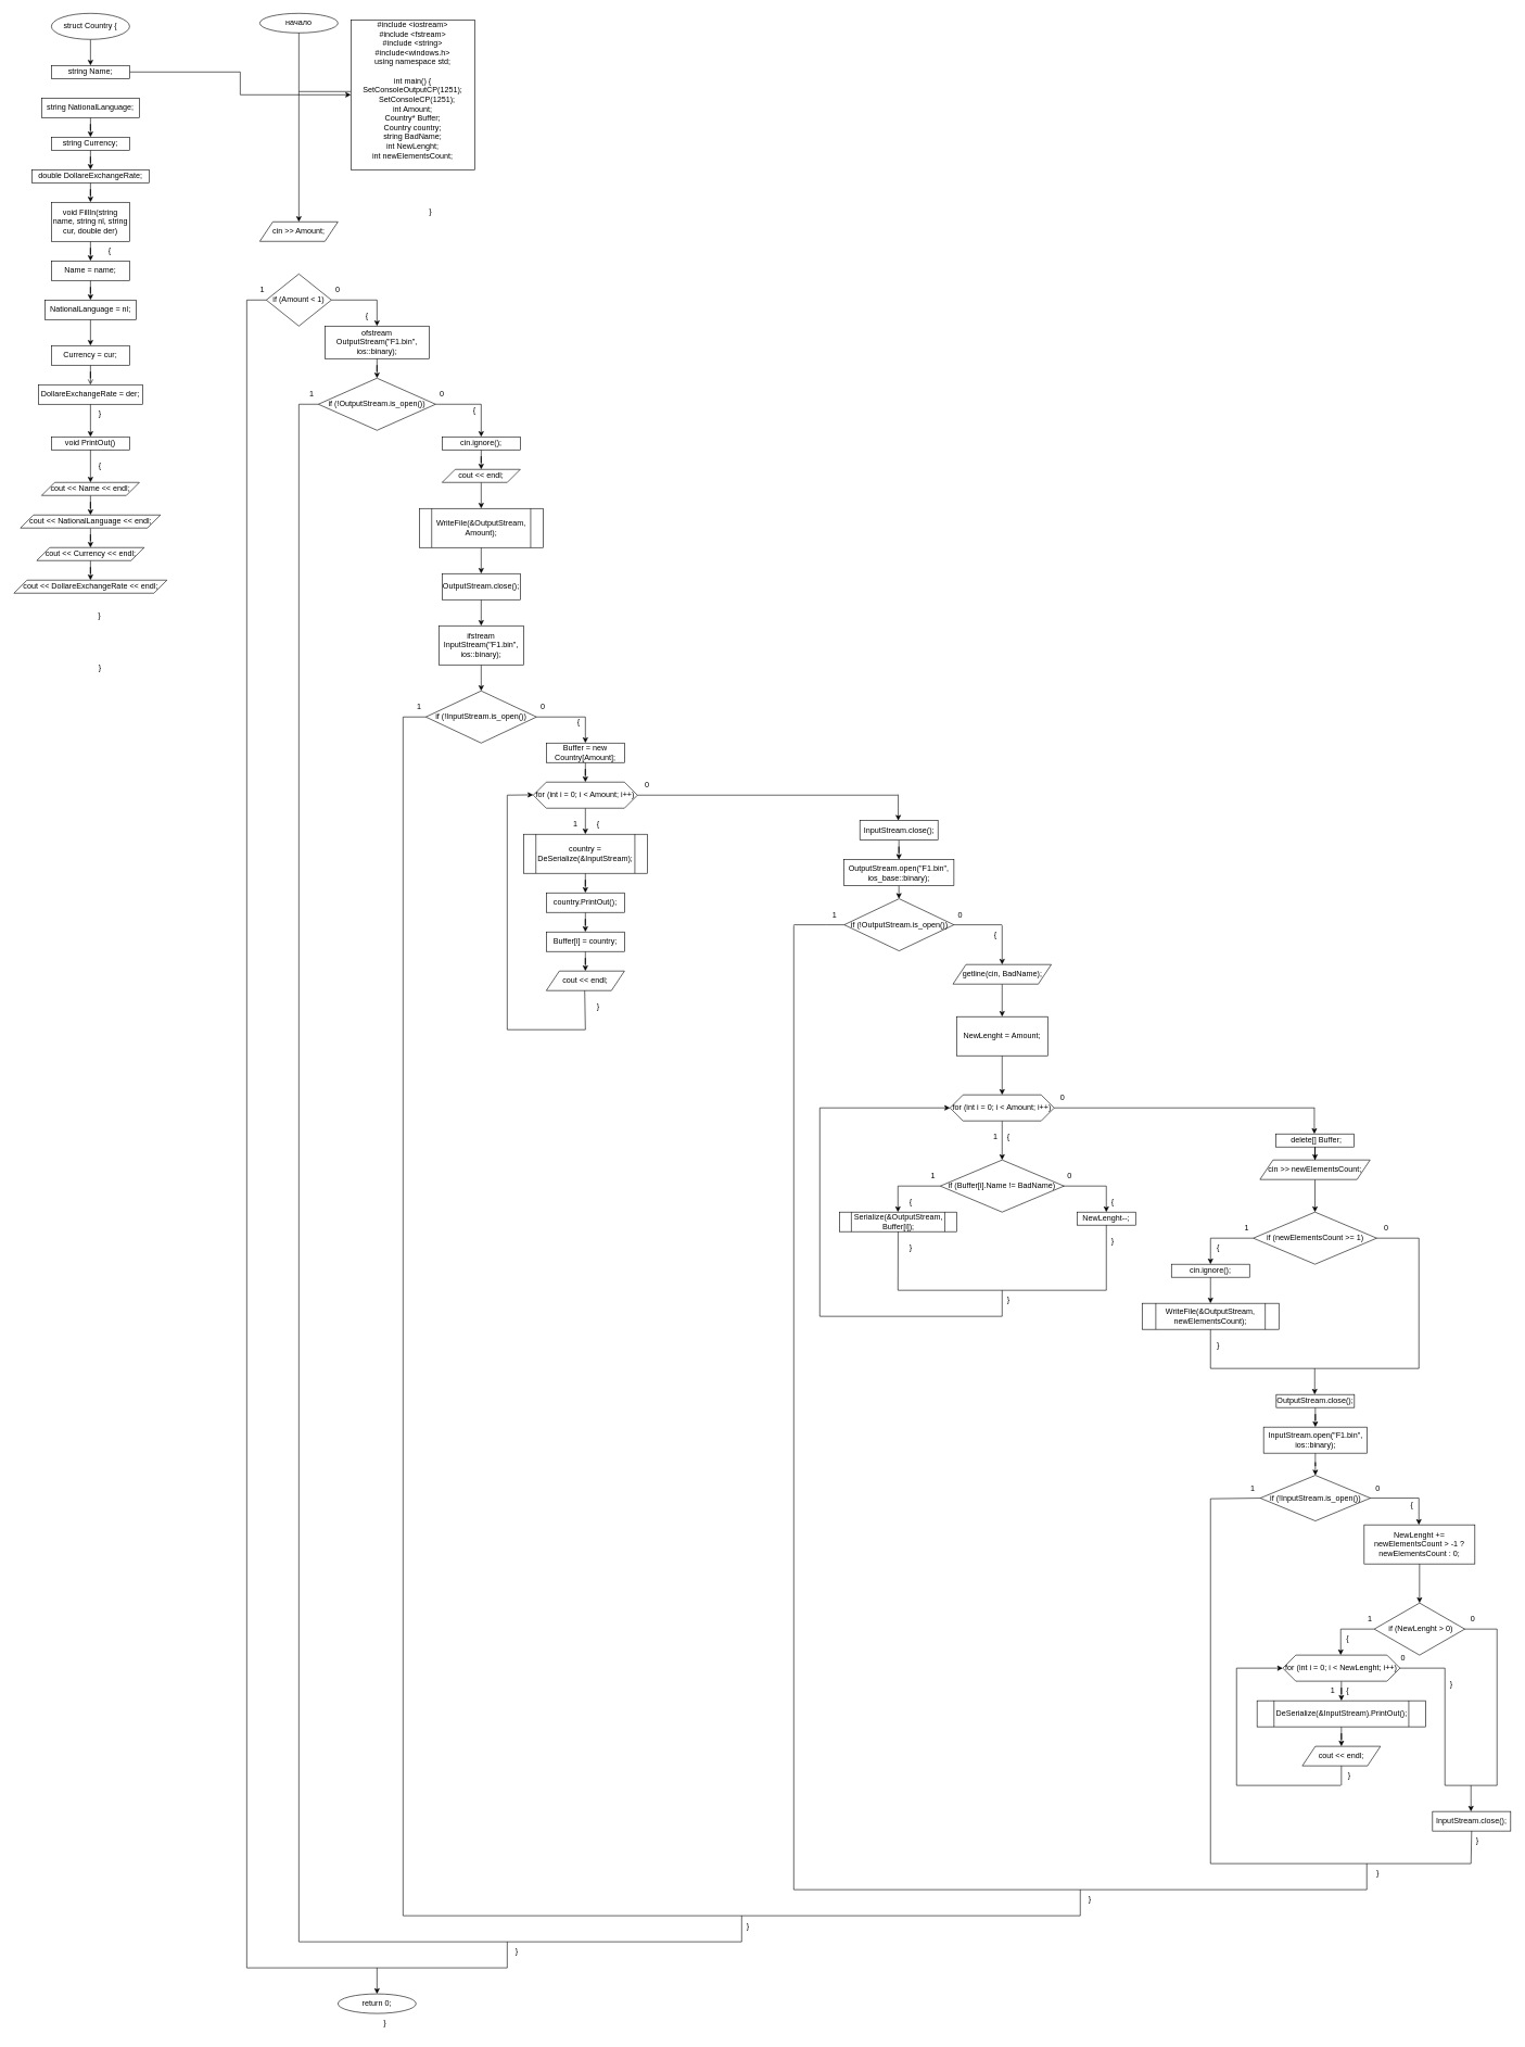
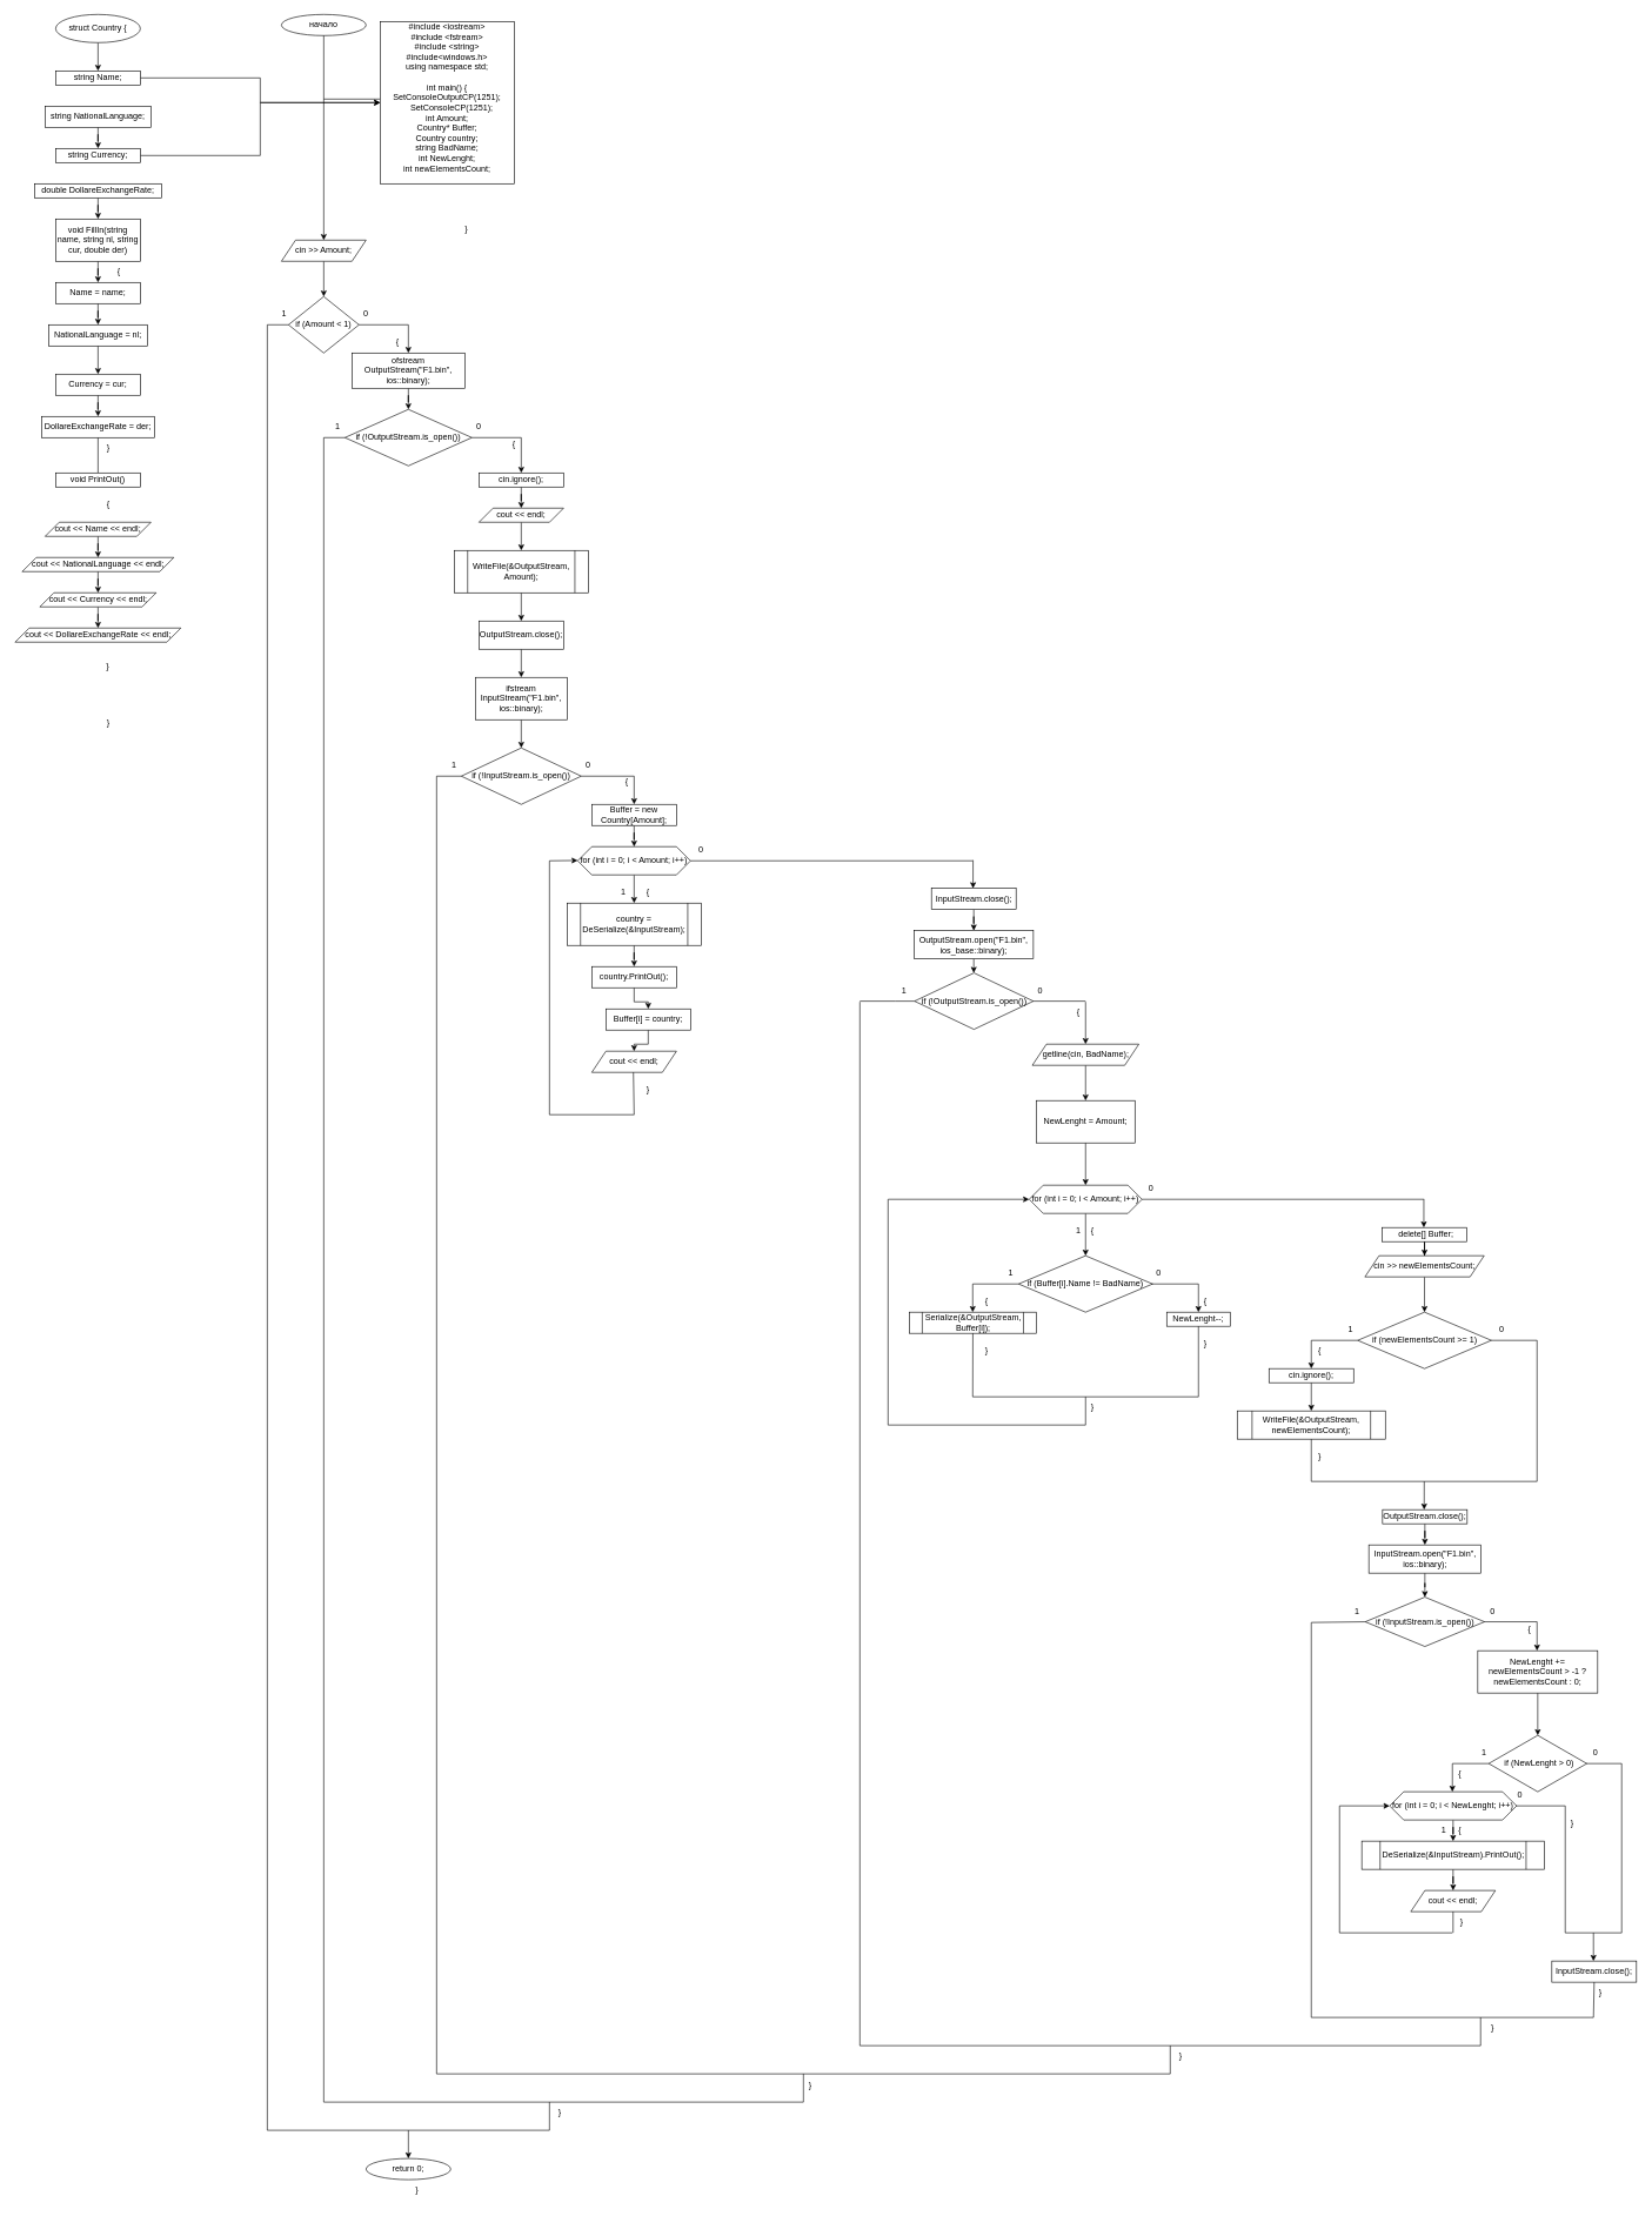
- <mxCell id="193" style="edgeStyle=orthogonalEdgeStyle;rounded=0;orthogonalLoop=1;jettySize=auto;html=1;entryX=0.5;entryY=0;entryDx=0;entryDy=0;" edge="1" parent="1" source="194" target="196"><mxGeometry relative="1" as="geometry" /></mxCell>
+ <mxCell id="193" style="edgeStyle=orthogonalEdgeStyle;rounded=0;orthogonalLoop=1;jettySize=auto;html=1;" edge="1" parent="1" source="194" target="4"><mxGeometry relative="1" as="geometry" /></mxCell>
+ <mxCell id="6" style="edgeStyle=orthogonalEdgeStyle;rounded=0;orthogonalLoop=1;jettySize=auto;html=1;entryX=0.5;entryY=0;entryDx=0;entryDy=0;" parent="1" source="7" target="8" edge="1"><mxGeometry relative="1" as="geometry" /></mxCell>
- <mxCell id="204" style="edgeStyle=orthogonalEdgeStyle;rounded=0;orthogonalLoop=1;jettySize=auto;html=1;entryX=0.5;entryY=0;entryDx=0;entryDy=0;endArrow=open;" edge="1" parent="1" source="205" target="207"><mxGeometry relative="1" as="geometry" /></mxCell>
+ <mxCell id="204" style="edgeStyle=orthogonalEdgeStyle;rounded=0;orthogonalLoop=1;jettySize=auto;html=1;entryX=0.5;entryY=0;entryDx=0;entryDy=0;" edge="1" parent="1" source="205" target="207"><mxGeometry relative="1" as="geometry" /></mxCell>
- <mxCell id="206" style="edgeStyle=orthogonalEdgeStyle;rounded=0;orthogonalLoop=1;jettySize=auto;html=1;entryX=0.5;entryY=0;entryDx=0;entryDy=0;" edge="1" parent="1" source="207" target="211"><mxGeometry relative="1" as="geometry" /></mxCell>
+ <mxCell id="206" style="edgeStyle=orthogonalEdgeStyle;rounded=0;orthogonalLoop=1;jettySize=auto;html=1;entryX=0.5;entryY=0;entryDx=0;entryDy=0;endArrow=none;" edge="1" parent="1" source="207" target="211"><mxGeometry relative="1" as="geometry" /></mxCell>
- <mxCell id="210" style="edgeStyle=orthogonalEdgeStyle;rounded=0;orthogonalLoop=1;jettySize=auto;html=1;entryX=0.5;entryY=0;entryDx=0;entryDy=0;" edge="1" parent="1" source="211" target="213"><mxGeometry relative="1" as="geometry" /></mxCell>
- <mxCell id="44" value="Buffer[i] = country;" style="rounded=0;whiteSpace=wrap;html=1;" parent="1" vertex="1"><mxGeometry x="838" y="1430" width="120" height="30" as="geometry" /></mxCell>
+ <mxCell id="44" value="Buffer[i] = country;" style="rounded=0;whiteSpace=wrap;html=1;" parent="1" vertex="1"><mxGeometry x="858" y="1430" width="120" height="30" as="geometry" /></mxCell>
